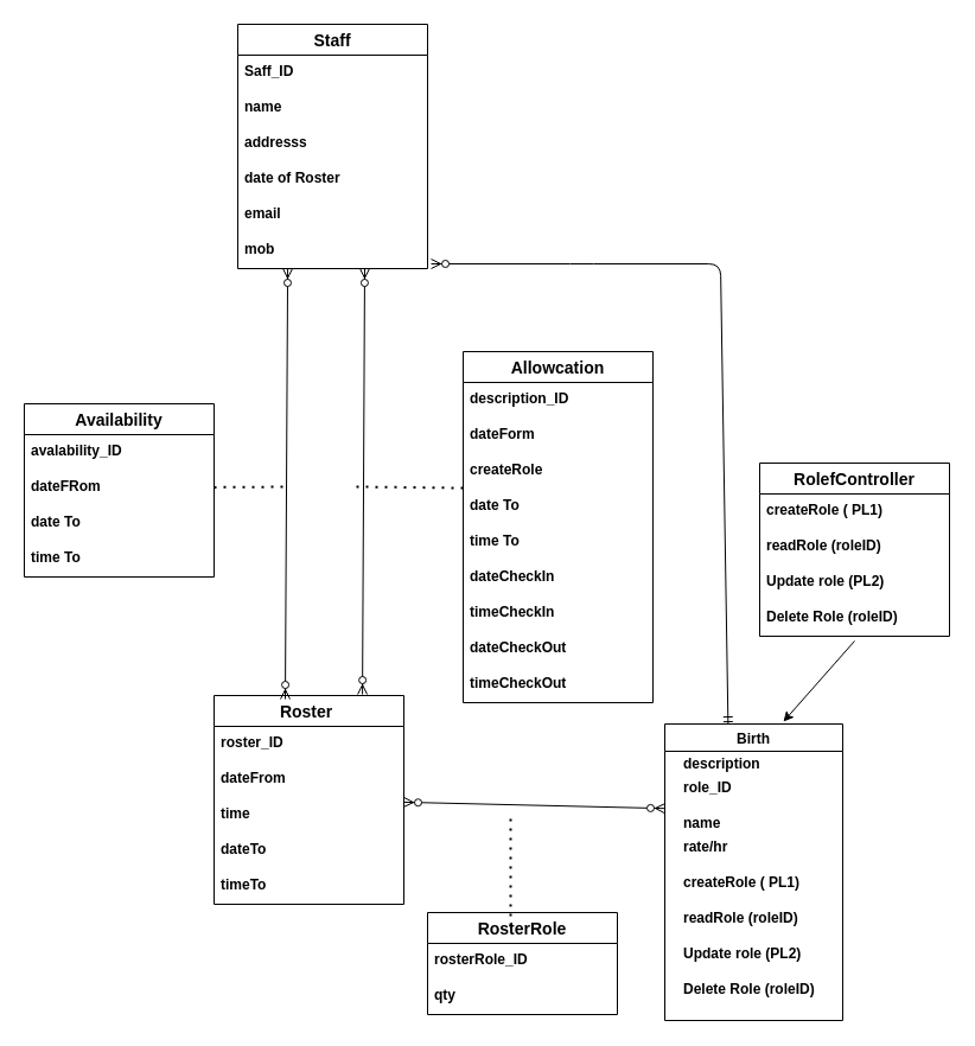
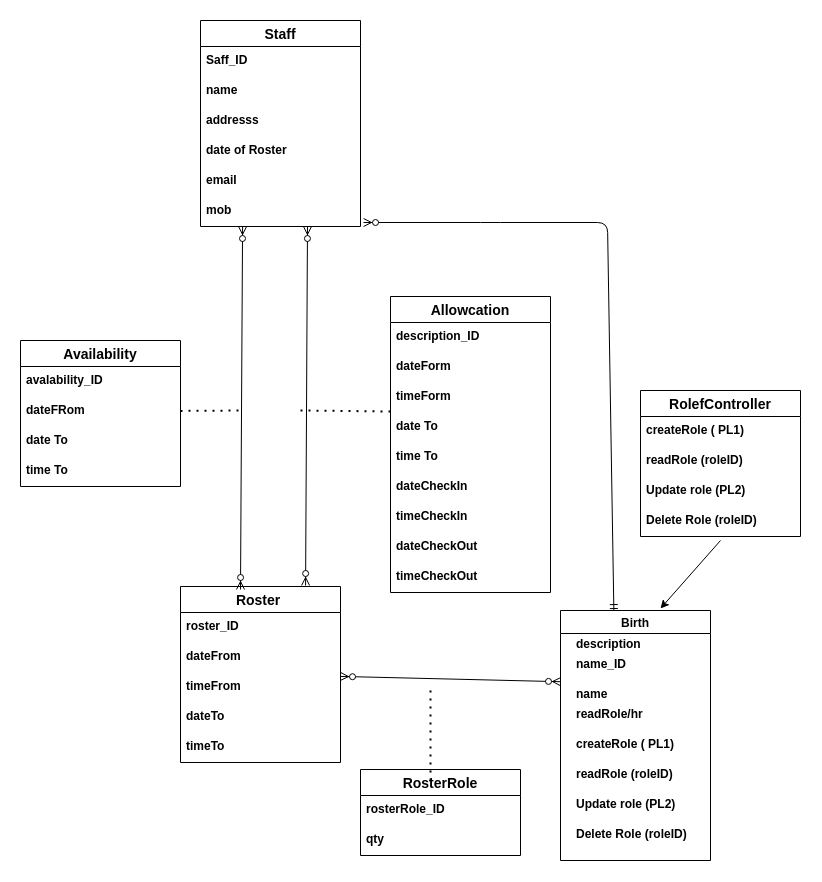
- <mxCell id="12" value="createRole" style="text;strokeColor=none;fillColor=none;spacingLeft=4;spacingRight=4;overflow=hidden;rotatable=0;points=[[0,0.5],[1,0.5]];portConstraint=eastwest;fontSize=12;fontStyle=1" parent="9" vertex="1"><mxGeometry y="86" width="160" height="30" as="geometry" /></mxCell>
+ <mxCell id="12" value="timeForm" style="text;strokeColor=none;fillColor=none;spacingLeft=4;spacingRight=4;overflow=hidden;rotatable=0;points=[[0,0.5],[1,0.5]];portConstraint=eastwest;fontSize=12;fontStyle=1" parent="9" vertex="1"><mxGeometry y="86" width="160" height="30" as="geometry" /></mxCell>
- <mxCell id="54" value="role_ID" style="text;strokeColor=none;fillColor=none;spacingLeft=4;spacingRight=4;overflow=hidden;rotatable=0;points=[[0,0.5],[1,0.5]];portConstraint=eastwest;fontSize=12;fontStyle=1" vertex="1" parent="47"><mxGeometry x="10" y="40" width="150" height="30" as="geometry" /></mxCell>
+ <mxCell id="54" value="name_ID" style="text;strokeColor=none;fillColor=none;spacingLeft=4;spacingRight=4;overflow=hidden;rotatable=0;points=[[0,0.5],[1,0.5]];portConstraint=eastwest;fontSize=12;fontStyle=1" vertex="1" parent="47"><mxGeometry x="10" y="40" width="150" height="30" as="geometry" /></mxCell>
- <mxCell id="23" value="time" style="text;strokeColor=none;fillColor=none;spacingLeft=4;spacingRight=4;overflow=hidden;rotatable=0;points=[[0,0.5],[1,0.5]];portConstraint=eastwest;fontSize=12;fontStyle=1" parent="20" vertex="1"><mxGeometry y="86" width="160" height="30" as="geometry" /></mxCell>
+ <mxCell id="23" value="timeFrom" style="text;strokeColor=none;fillColor=none;spacingLeft=4;spacingRight=4;overflow=hidden;rotatable=0;points=[[0,0.5],[1,0.5]];portConstraint=eastwest;fontSize=12;fontStyle=1" parent="20" vertex="1"><mxGeometry y="86" width="160" height="30" as="geometry" /></mxCell>
- <mxCell id="55" value="rate/hr" style="text;strokeColor=none;fillColor=none;spacingLeft=4;spacingRight=4;overflow=hidden;rotatable=0;points=[[0,0.5],[1,0.5]];portConstraint=eastwest;fontSize=12;fontStyle=1" vertex="1" parent="47"><mxGeometry x="10" y="90" width="150" height="30" as="geometry" /></mxCell>
+ <mxCell id="55" value="readRole/hr" style="text;strokeColor=none;fillColor=none;spacingLeft=4;spacingRight=4;overflow=hidden;rotatable=0;points=[[0,0.5],[1,0.5]];portConstraint=eastwest;fontSize=12;fontStyle=1" vertex="1" parent="47"><mxGeometry x="10" y="90" width="150" height="30" as="geometry" /></mxCell>
